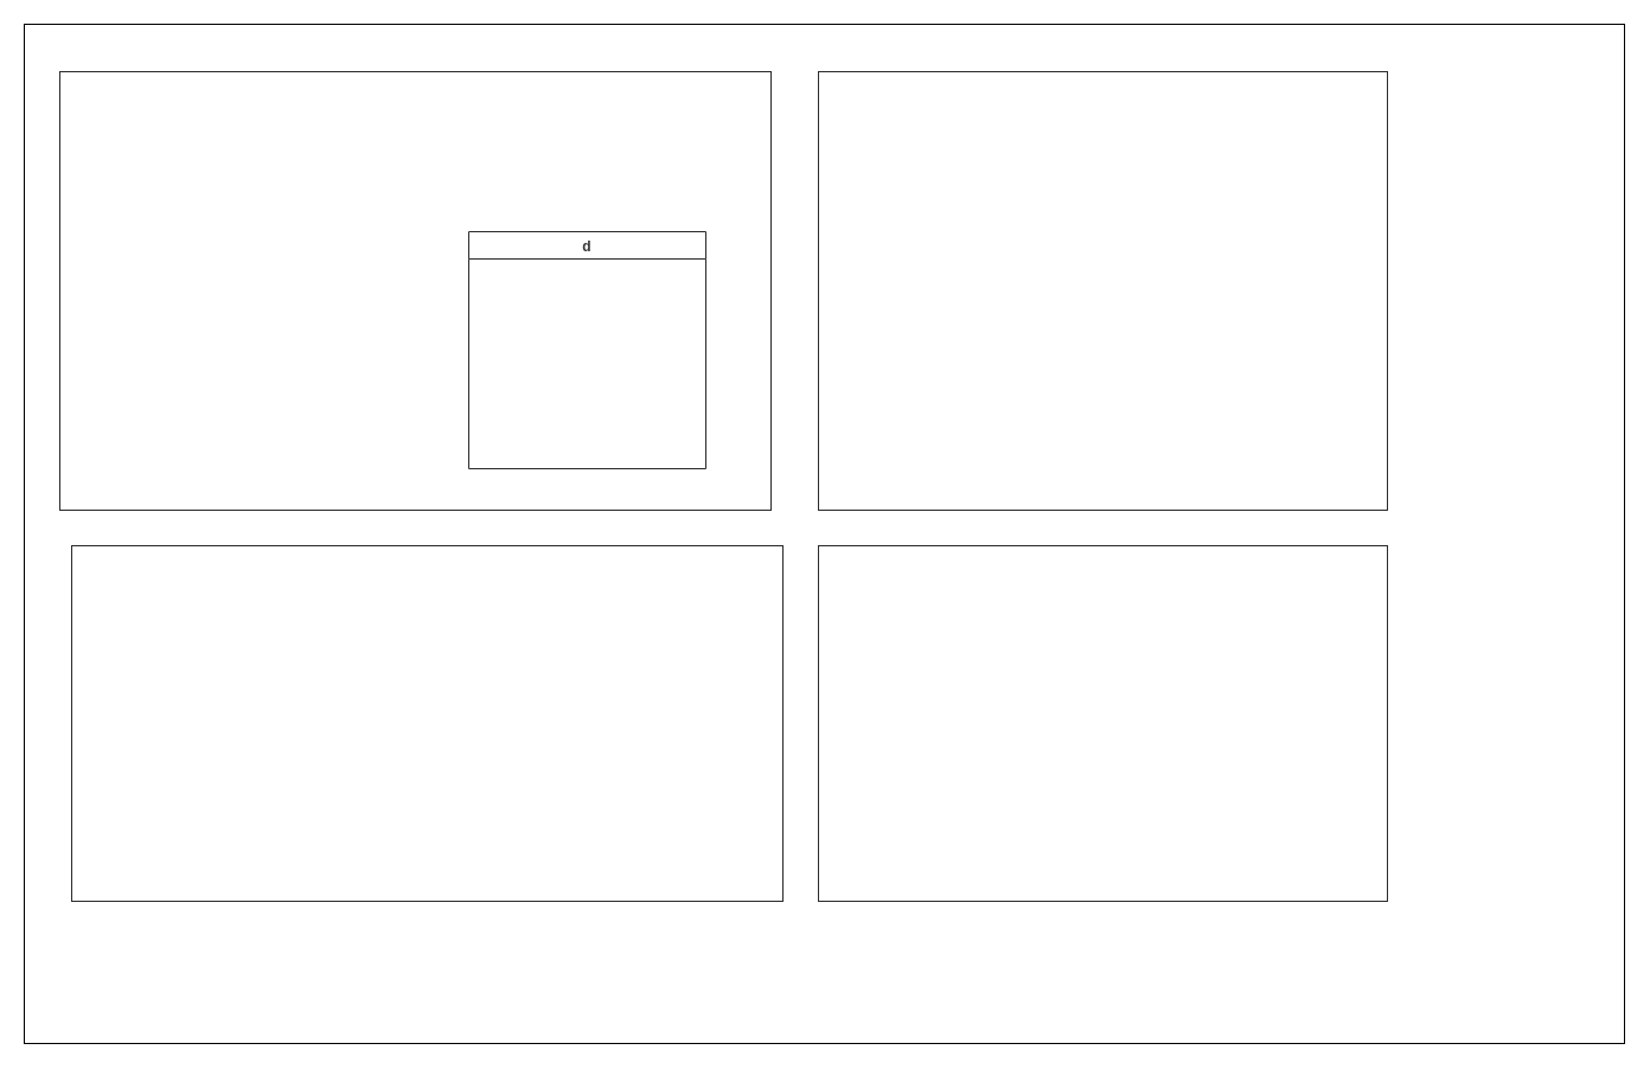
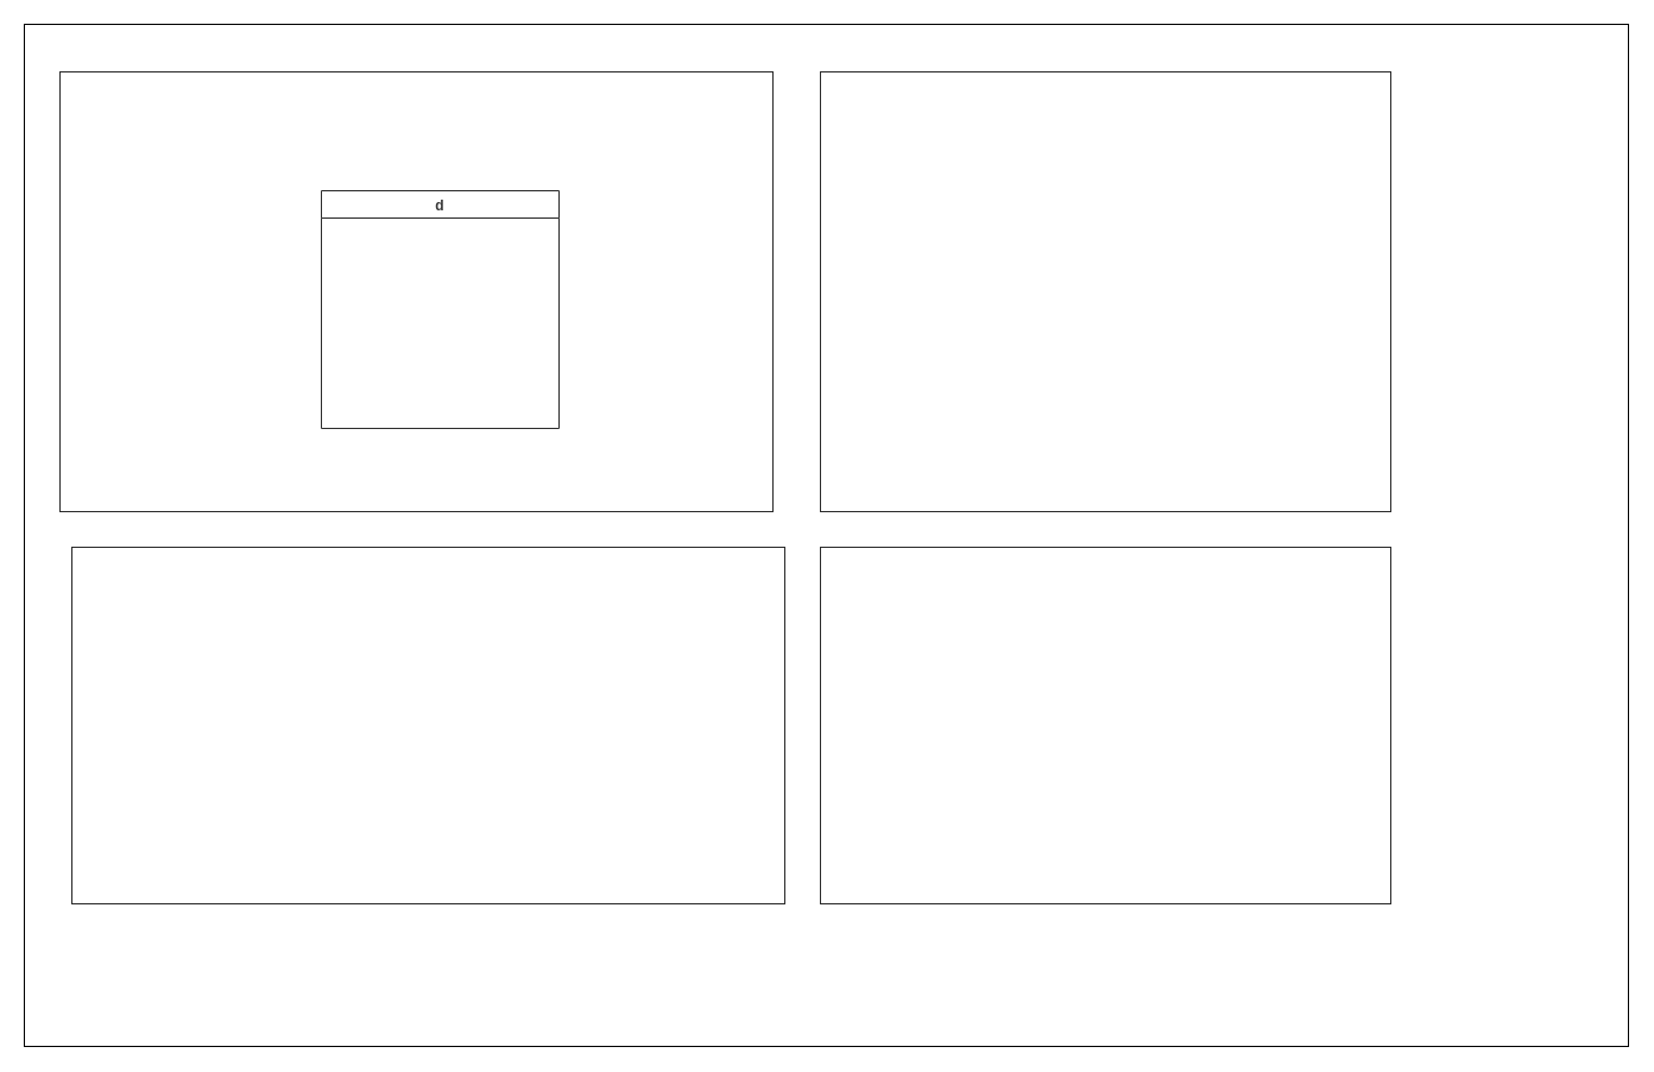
- <mxCell id="7" value="d" style="swimlane;strokeColor=#2B2B2B;fillColor=#FFFFFF;gradientColor=none;fontColor=#383838;startSize=23;" vertex="1" parent="1"><mxGeometry x="395" y="195" width="200" height="200" as="geometry" /></mxCell>
+ <mxCell id="7" value="d" style="swimlane;strokeColor=#2B2B2B;fillColor=#FFFFFF;gradientColor=none;fontColor=#383838;startSize=23;" vertex="1" parent="1"><mxGeometry x="270" y="160" width="200" height="200" as="geometry" /></mxCell>
